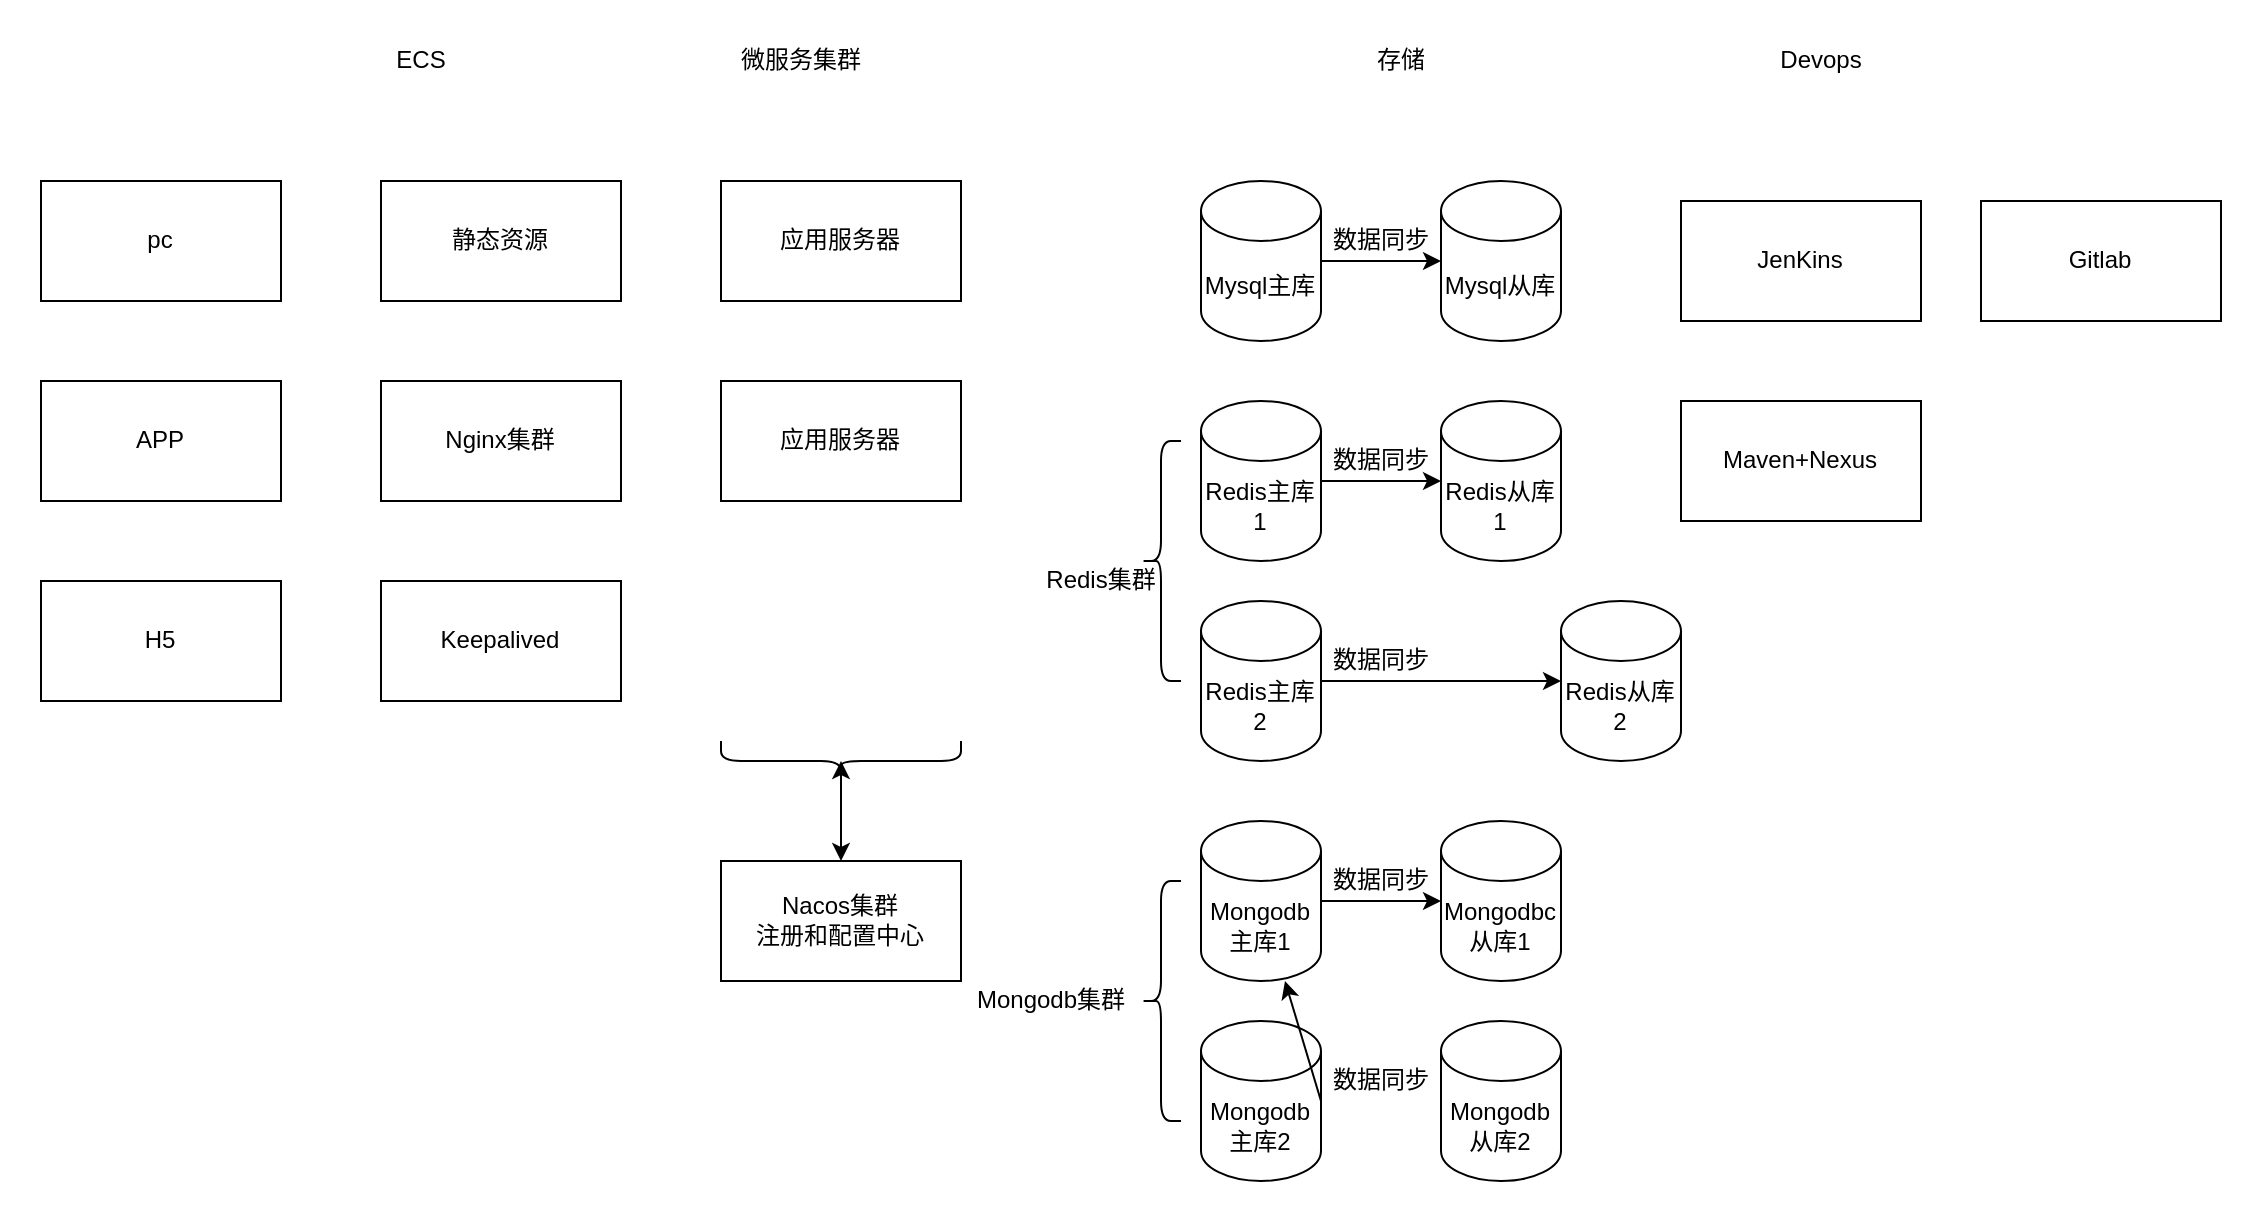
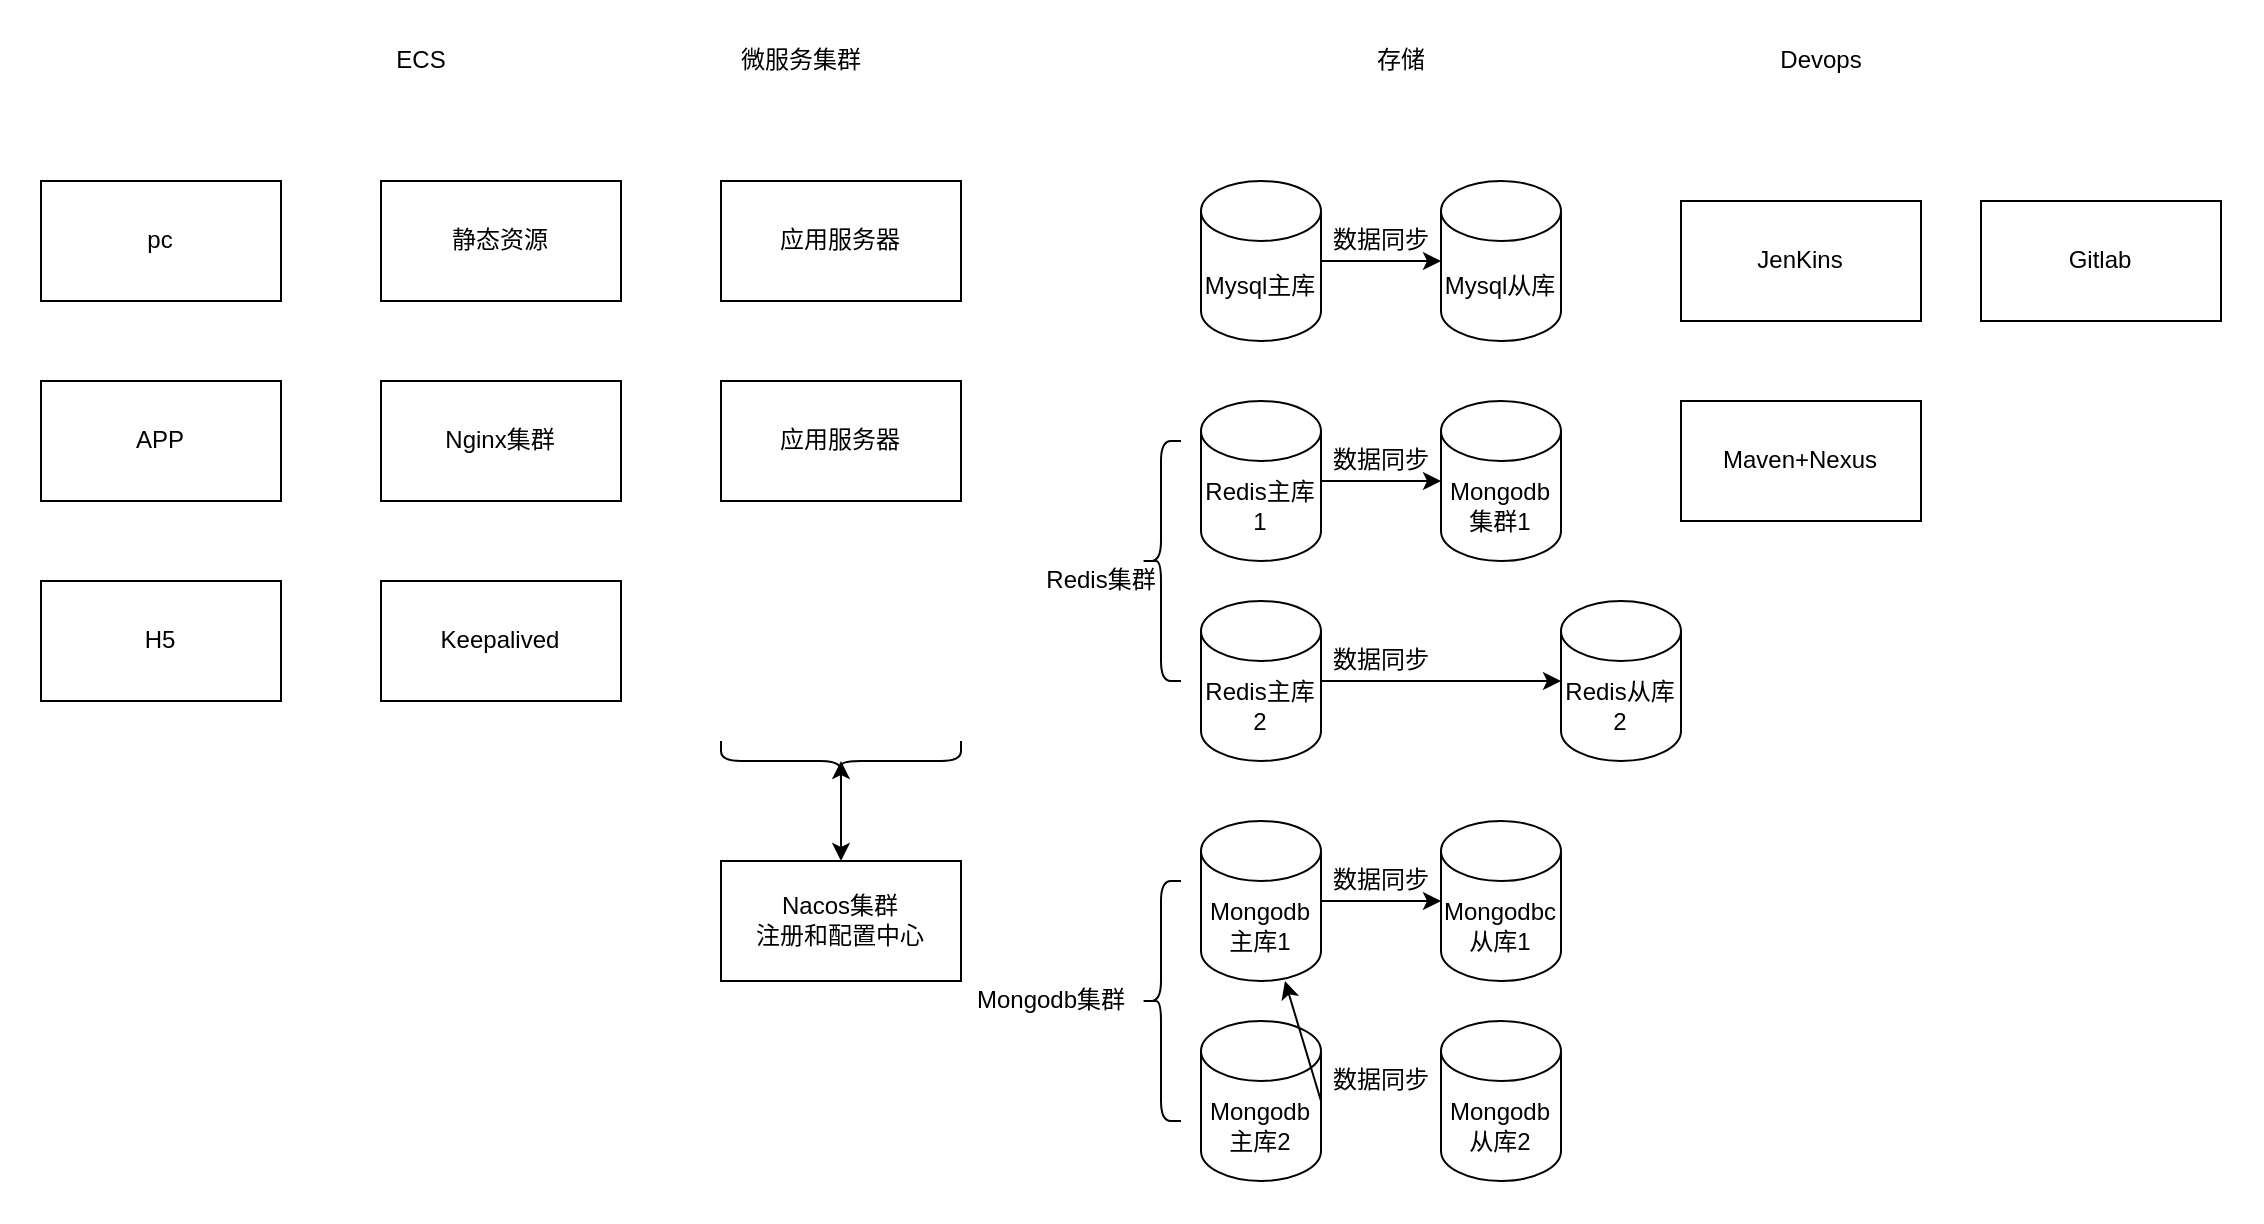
- <mxCell id="16" value="Redis从库1" style="shape=cylinder3;whiteSpace=wrap;html=1;boundedLbl=1;backgroundOutline=1;size=15;" vertex="1" parent="1"><mxGeometry x="720" y="200" width="60" height="80" as="geometry" /></mxCell>
+ <mxCell id="16" value="Mongodb集群1" style="shape=cylinder3;whiteSpace=wrap;html=1;boundedLbl=1;backgroundOutline=1;size=15;" vertex="1" parent="1"><mxGeometry x="720" y="200" width="60" height="80" as="geometry" /></mxCell>
